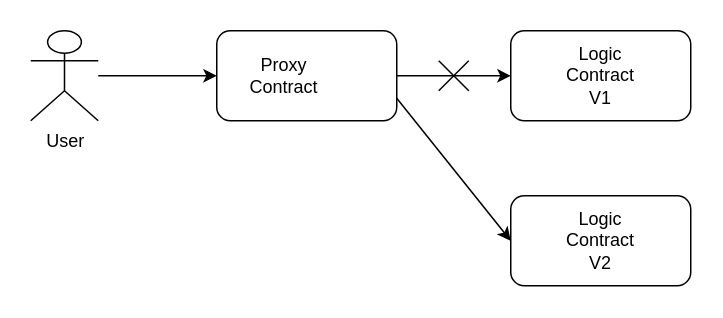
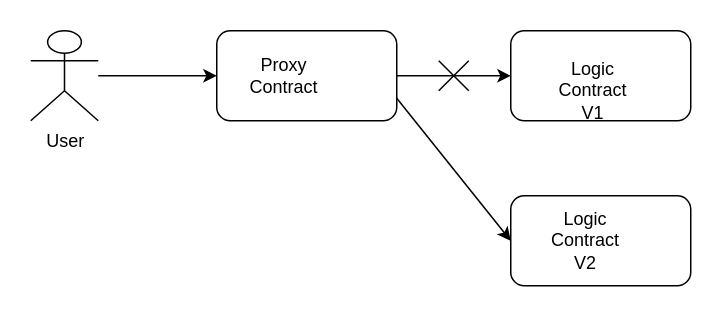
- <mxCell id="6" value="Logic&lt;br&gt;Contract&lt;br&gt;V1" style="text;html=1;strokeColor=none;fillColor=none;align=center;verticalAlign=middle;whiteSpace=wrap;rounded=0;" vertex="1" parent="1"><mxGeometry x="380" y="40" width="40" height="20" as="geometry" /></mxCell>
+ <mxCell id="6" value="Logic&lt;br&gt;Contract&lt;br&gt;V1" style="text;html=1;strokeColor=none;fillColor=none;align=center;verticalAlign=middle;whiteSpace=wrap;rounded=0;" vertex="1" parent="1"><mxGeometry x="375" y="50" width="40" height="20" as="geometry" /></mxCell>
- <mxCell id="8" value="Logic&lt;br&gt;Contract&lt;br&gt;V2" style="text;html=1;strokeColor=none;fillColor=none;align=center;verticalAlign=middle;whiteSpace=wrap;rounded=0;" vertex="1" parent="1"><mxGeometry x="380" y="150" width="40" height="20" as="geometry" /></mxCell>
+ <mxCell id="8" value="Logic&lt;br&gt;Contract&lt;br&gt;V2" style="text;html=1;strokeColor=none;fillColor=none;align=center;verticalAlign=middle;whiteSpace=wrap;rounded=0;" vertex="1" parent="1"><mxGeometry x="370" y="150" width="40" height="20" as="geometry" /></mxCell>
